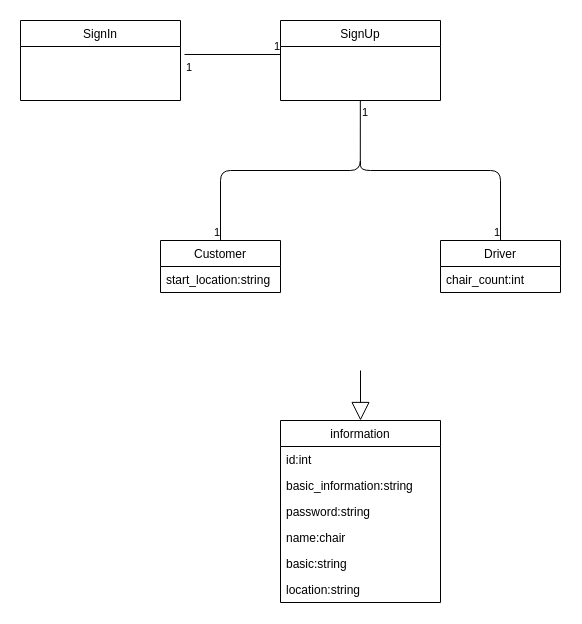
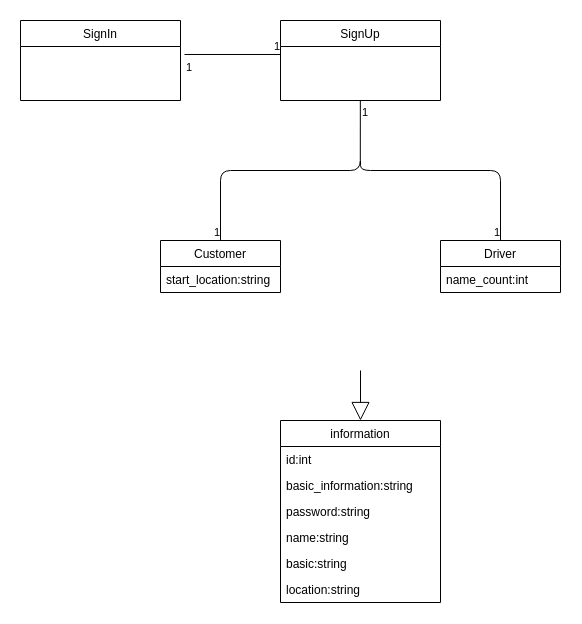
- <mxCell id="12" value="chair_count:int" style="text;strokeColor=none;fillColor=none;align=left;verticalAlign=top;spacingLeft=4;spacingRight=4;overflow=hidden;rotatable=0;points=[[0,0.5],[1,0.5]];portConstraint=eastwest;" vertex="1" parent="11"><mxGeometry y="26" width="120" height="26" as="geometry" /></mxCell>
+ <mxCell id="12" value="name_count:int" style="text;strokeColor=none;fillColor=none;align=left;verticalAlign=top;spacingLeft=4;spacingRight=4;overflow=hidden;rotatable=0;points=[[0,0.5],[1,0.5]];portConstraint=eastwest;" vertex="1" parent="11"><mxGeometry y="26" width="120" height="26" as="geometry" /></mxCell>
- <mxCell id="17" value="name:chair" style="text;strokeColor=none;fillColor=none;align=left;verticalAlign=top;spacingLeft=4;spacingRight=4;overflow=hidden;rotatable=0;points=[[0,0.5],[1,0.5]];portConstraint=eastwest;" vertex="1" parent="13"><mxGeometry y="104" width="160" height="26" as="geometry" /></mxCell>
+ <mxCell id="17" value="name:string" style="text;strokeColor=none;fillColor=none;align=left;verticalAlign=top;spacingLeft=4;spacingRight=4;overflow=hidden;rotatable=0;points=[[0,0.5],[1,0.5]];portConstraint=eastwest;" vertex="1" parent="13"><mxGeometry y="104" width="160" height="26" as="geometry" /></mxCell>
